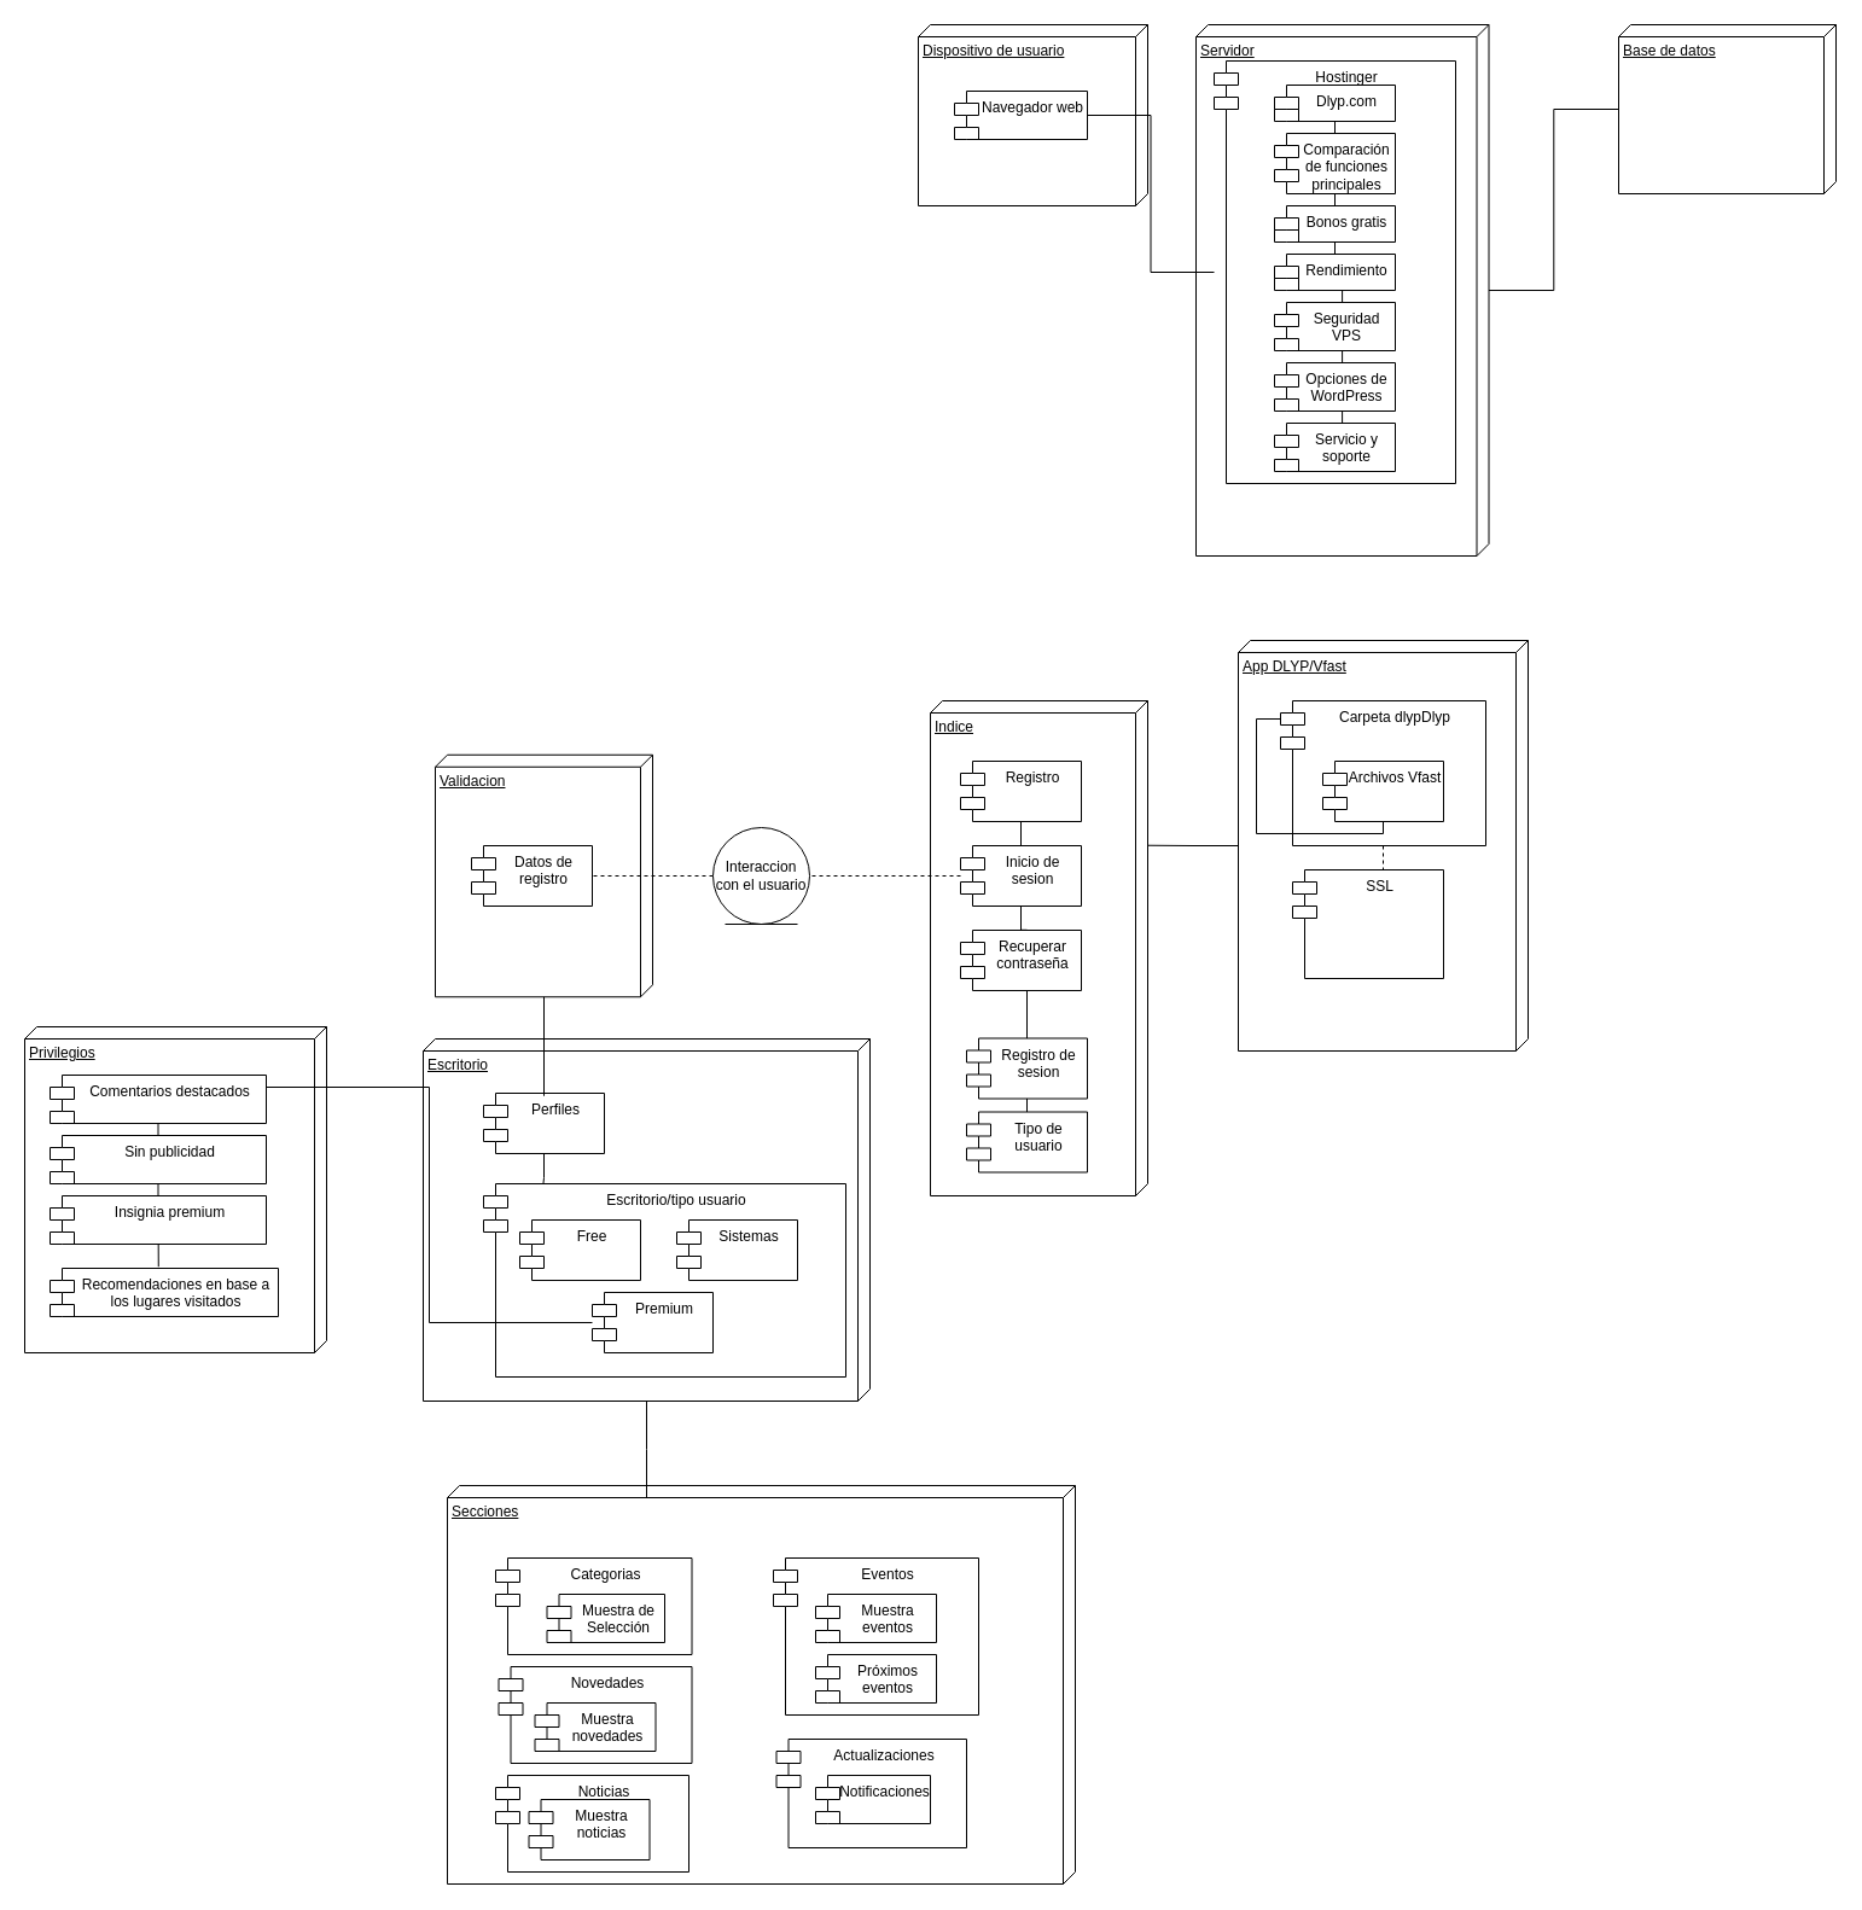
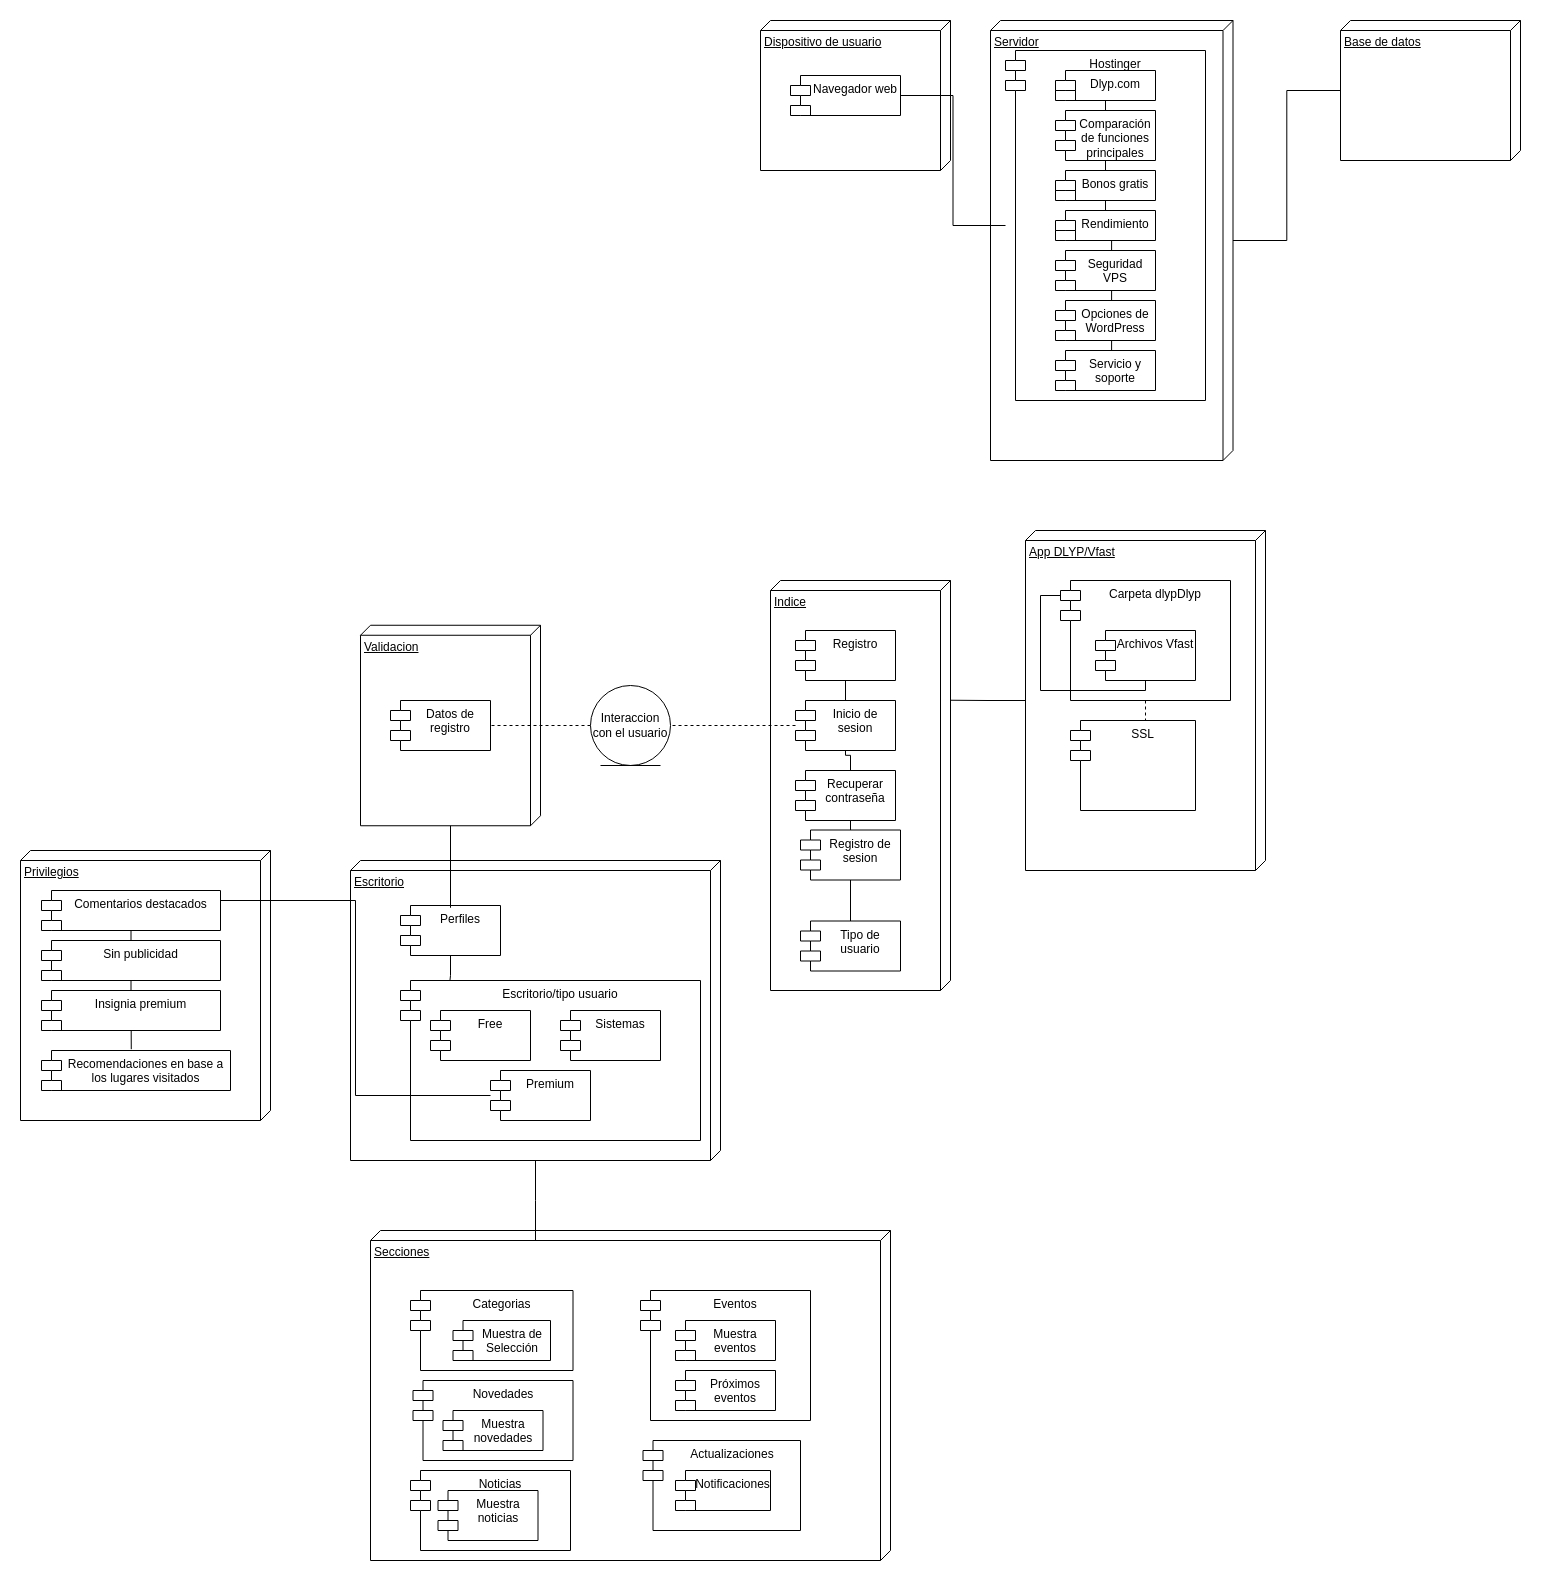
- <mxCell id="40" value="Registro de sesion" style="shape=module;align=left;spacingLeft=20;align=center;verticalAlign=top;whiteSpace=wrap;html=1;" vertex="1" parent="1"><mxGeometry x="800" y="859.5" width="100" height="50" as="geometry" /></mxCell>
+ <mxCell id="40" value="Registro de sesion" style="shape=module;align=left;spacingLeft=20;align=center;verticalAlign=top;whiteSpace=wrap;html=1;" vertex="1" parent="1"><mxGeometry x="800" y="829.5" width="100" height="50" as="geometry" /></mxCell>
